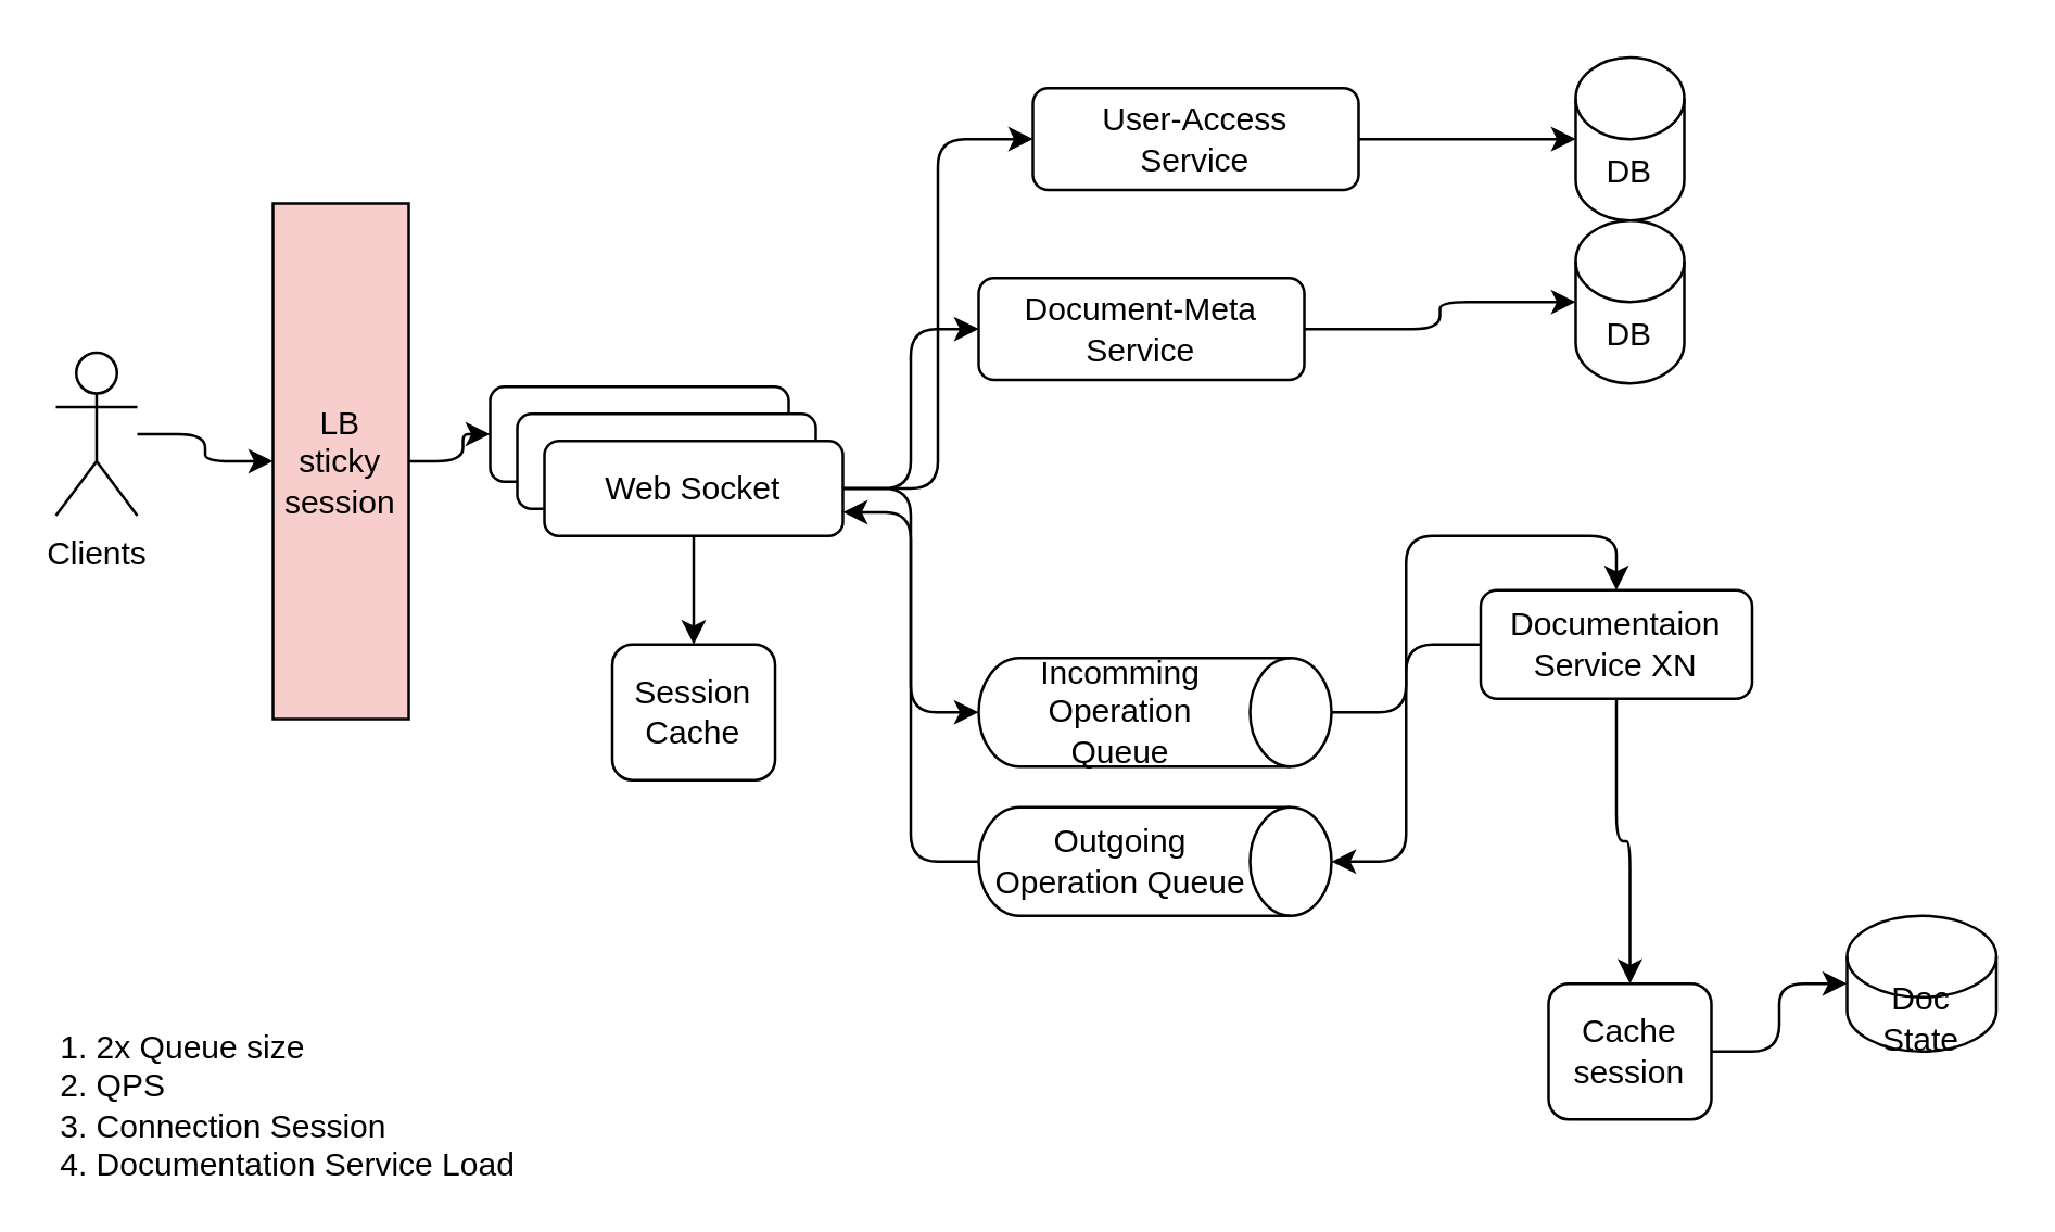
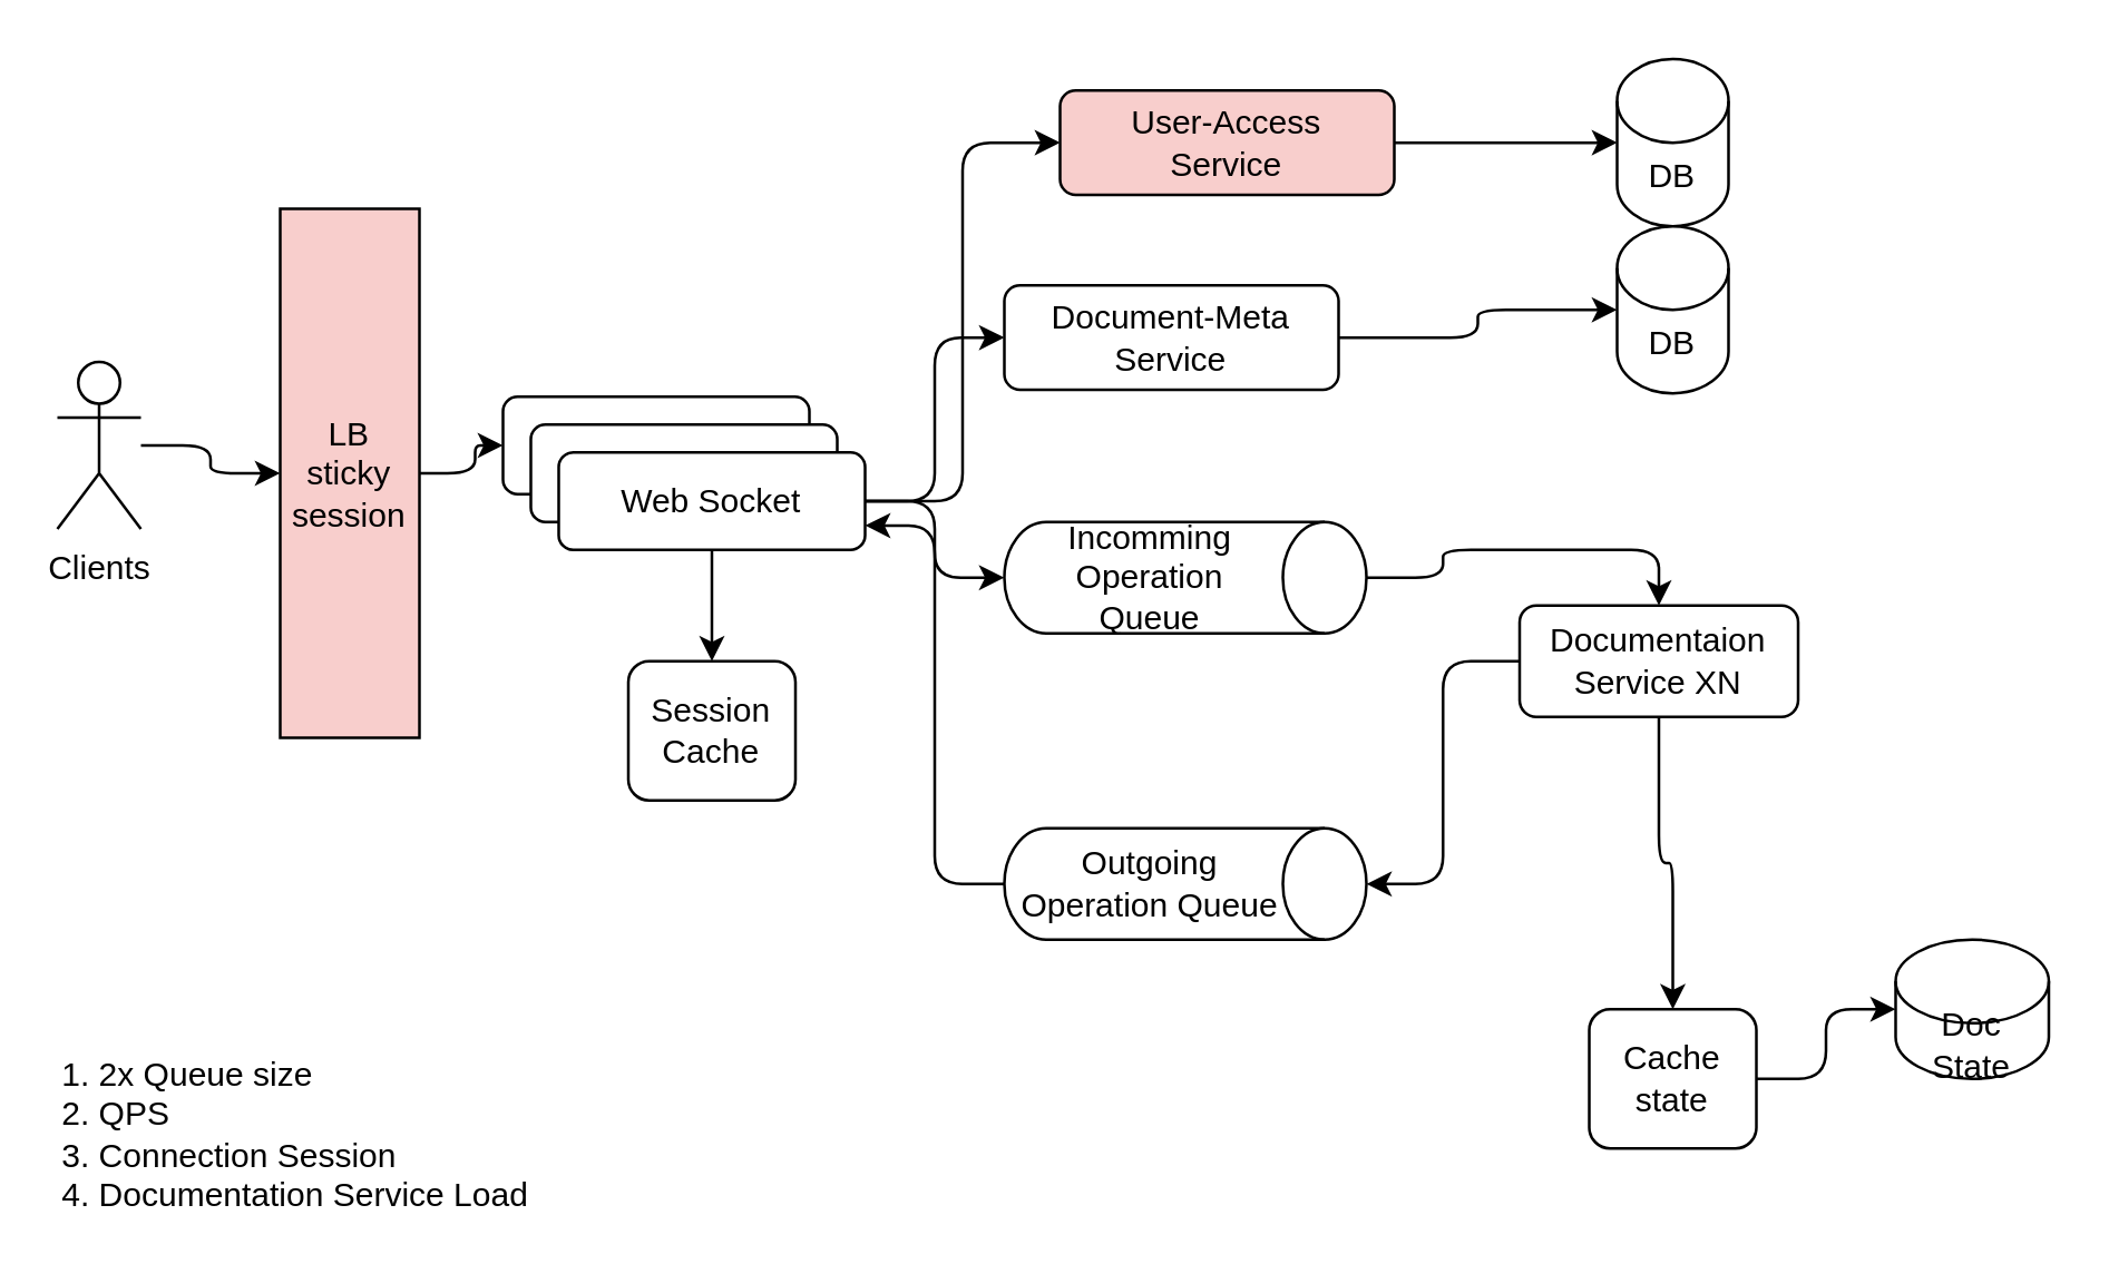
- <mxCell id="16" value="User-Access&lt;br&gt;Service" style="rounded=1;whiteSpace=wrap;html=1;" vertex="1" parent="1"><mxGeometry x="380" y="32" width="120" height="37.5" as="geometry" /></mxCell>
+ <mxCell id="16" value="User-Access&lt;br&gt;Service" style="rounded=1;whiteSpace=wrap;html=1;fillColor=#f8cecc;" vertex="1" parent="1"><mxGeometry x="380" y="32" width="120" height="37.5" as="geometry" /></mxCell>
- <mxCell id="14" value="Incomming Operation&lt;br&gt;Queue" style="shape=cylinder3;whiteSpace=wrap;html=1;boundedLbl=1;backgroundOutline=1;size=15;direction=south;" vertex="1" parent="1"><mxGeometry x="360" y="242" width="130" height="40" as="geometry" /></mxCell>
+ <mxCell id="14" value="Incomming Operation&lt;br&gt;Queue" style="shape=cylinder3;whiteSpace=wrap;html=1;boundedLbl=1;backgroundOutline=1;size=15;direction=south;" vertex="1" parent="1"><mxGeometry x="360" y="187" width="130" height="40" as="geometry" /></mxCell>
- <mxCell id="20" value="Cache&lt;br&gt;session" style="rounded=1;whiteSpace=wrap;html=1;" vertex="1" parent="1"><mxGeometry x="570" y="362" width="60" height="50" as="geometry" /></mxCell>
+ <mxCell id="20" value="Cache&lt;br&gt;state" style="rounded=1;whiteSpace=wrap;html=1;" vertex="1" parent="1"><mxGeometry x="570" y="362" width="60" height="50" as="geometry" /></mxCell>
